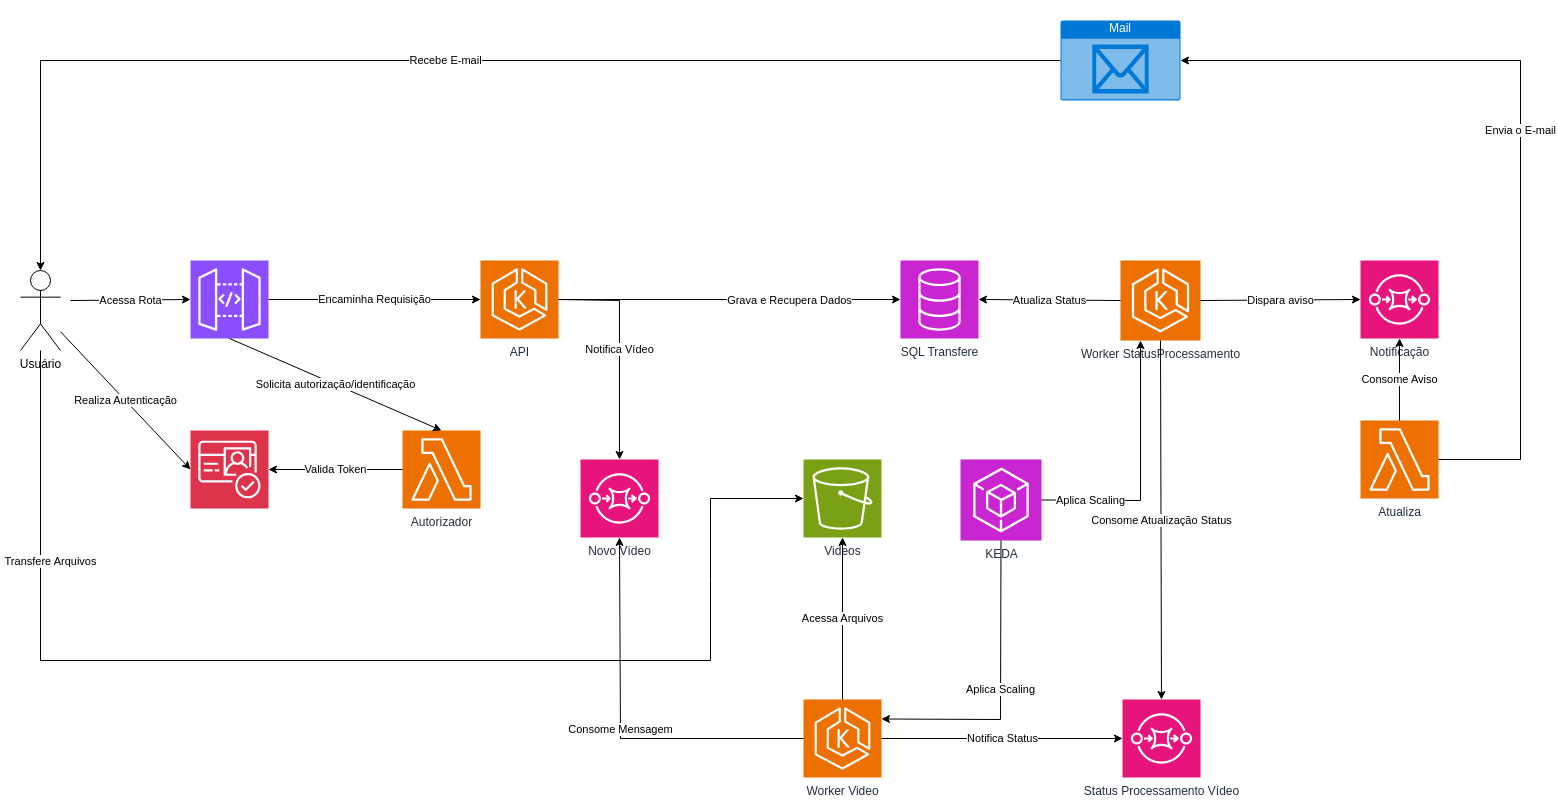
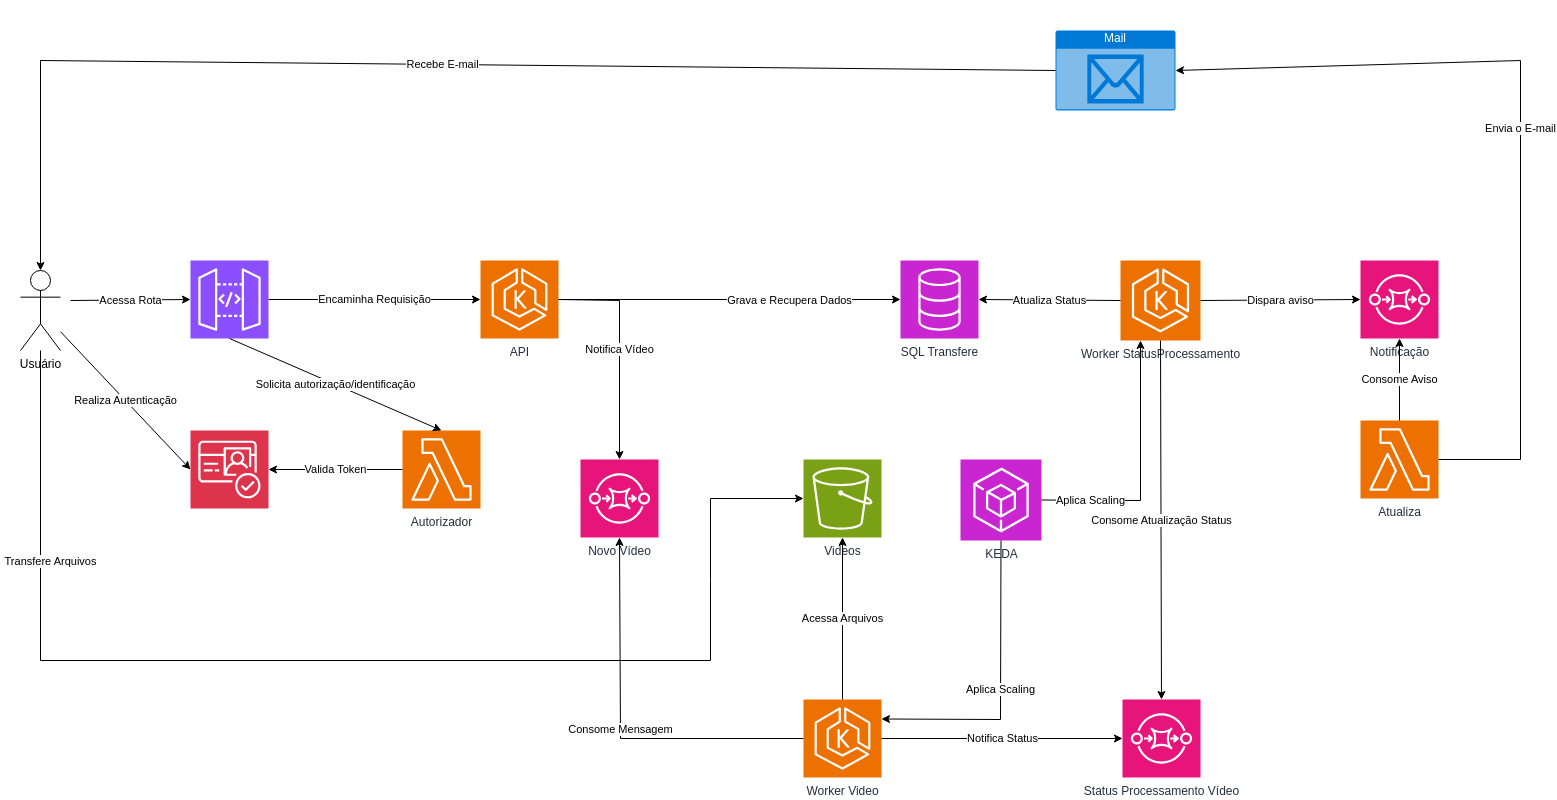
- <mxCell id="21" value="Mail" style="html=1;whiteSpace=wrap;strokeColor=none;fillColor=#0079D6;labelPosition=center;verticalLabelPosition=middle;verticalAlign=top;align=center;fontSize=12;outlineConnect=0;spacingTop=-6;fontColor=#FFFFFF;sketch=0;shape=mxgraph.sitemap.mail;" parent="1" vertex="1"><mxGeometry x="1060" y="20" width="120" height="80" as="geometry" /></mxCell>
+ <mxCell id="21" value="Mail" style="html=1;whiteSpace=wrap;strokeColor=none;fillColor=#0079D6;labelPosition=center;verticalLabelPosition=middle;verticalAlign=top;align=center;fontSize=12;outlineConnect=0;spacingTop=-6;fontColor=#FFFFFF;sketch=0;shape=mxgraph.sitemap.mail;" parent="1" vertex="1"><mxGeometry x="1055" y="30" width="120" height="80" as="geometry" /></mxCell>
